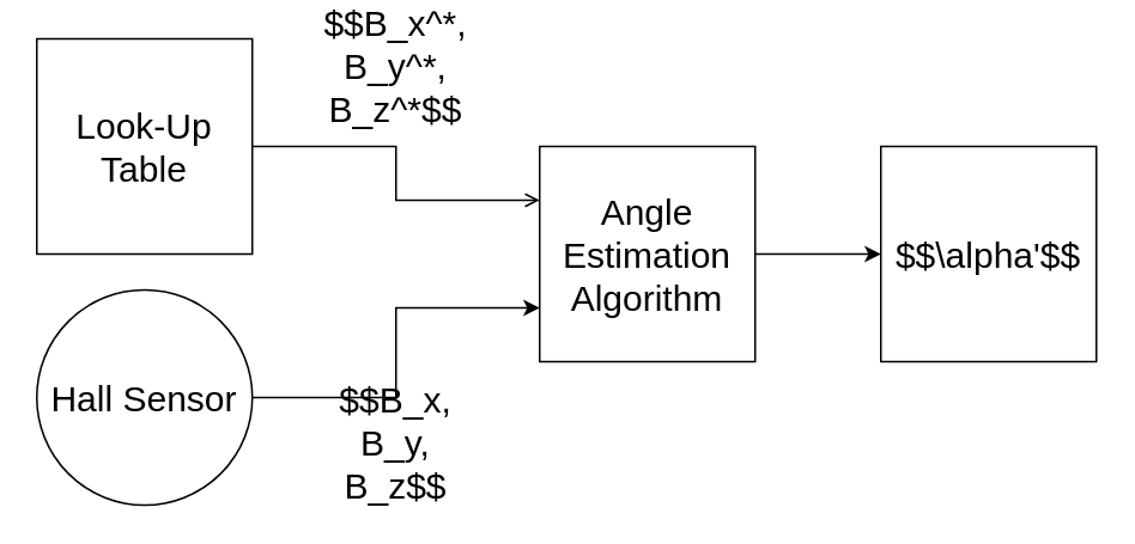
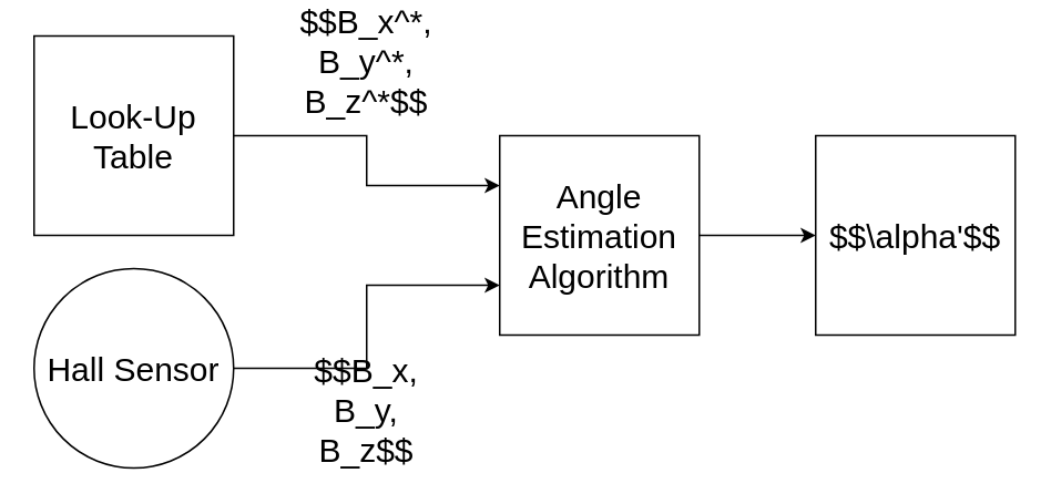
- <mxCell id="2" style="edgeStyle=orthogonalEdgeStyle;rounded=0;orthogonalLoop=1;jettySize=auto;html=1;entryX=0;entryY=0.25;entryDx=0;entryDy=0;endArrow=open;" edge="1" parent="1" source="3" target="7"><mxGeometry relative="1" as="geometry" /></mxCell>
+ <mxCell id="2" style="edgeStyle=orthogonalEdgeStyle;rounded=0;orthogonalLoop=1;jettySize=auto;html=1;entryX=0;entryY=0.25;entryDx=0;entryDy=0;" edge="1" parent="1" source="3" target="7"><mxGeometry relative="1" as="geometry" /></mxCell>
